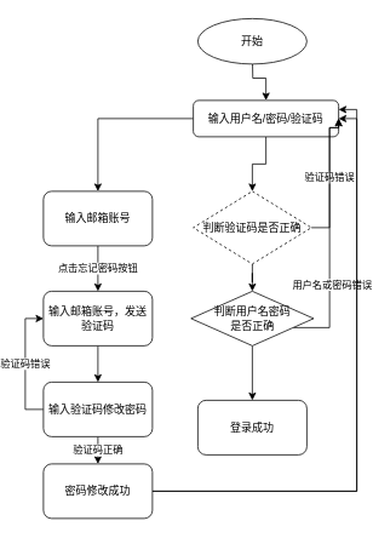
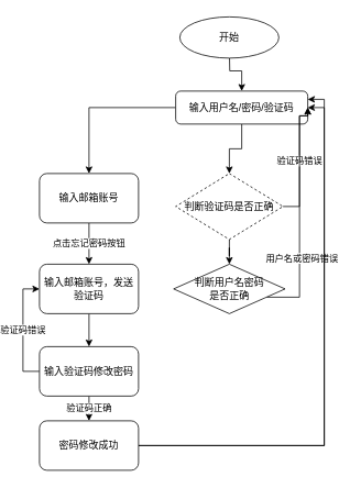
- <mxCell id="12" value="" style="edgeStyle=orthogonalEdgeStyle;rounded=0;orthogonalLoop=1;jettySize=auto;html=1;" parent="1" source="13" target="15" edge="1"><mxGeometry relative="1" as="geometry" /></mxCell>
- <mxCell id="15" value="登录成功" style="rounded=1;whiteSpace=wrap;html=1;fillColor=#ffffff;" parent="1" vertex="1"><mxGeometry x="210" y="440" width="120" height="60" as="geometry" /></mxCell>
